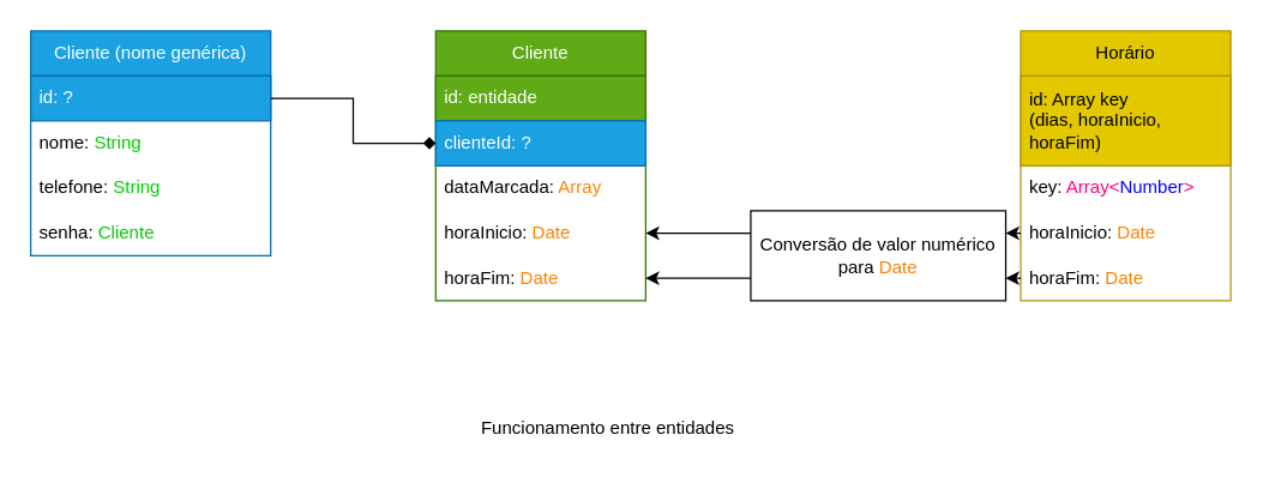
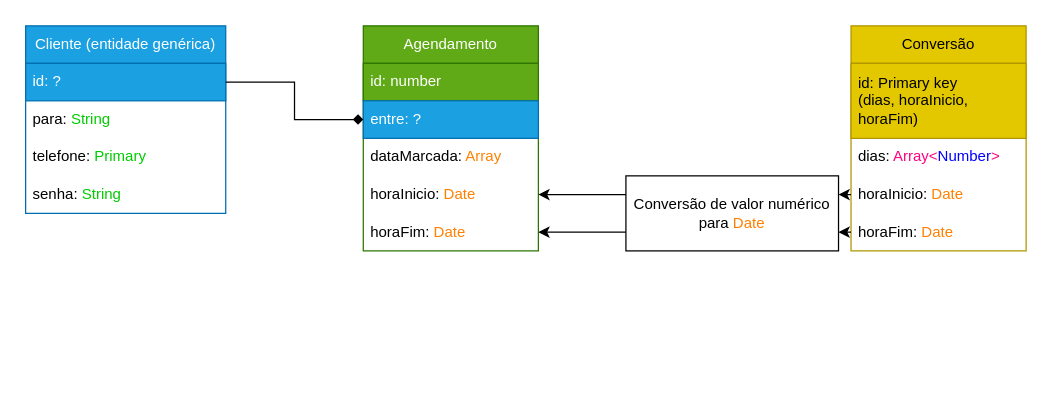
- <mxCell id="2" value="Cliente (nome genérica)" style="swimlane;fontStyle=0;childLayout=stackLayout;horizontal=1;startSize=30;horizontalStack=0;resizeParent=1;resizeParentMax=0;resizeLast=0;collapsible=1;marginBottom=0;whiteSpace=wrap;html=1;fillColor=#1ba1e2;strokeColor=#006EAF;fontColor=#ffffff;" parent="1" vertex="1"><mxGeometry x="20" y="20" width="160" height="150" as="geometry"><mxRectangle x="80" y="40" width="180" height="30" as="alternateBounds" /></mxGeometry></mxCell>
+ <mxCell id="2" value="Cliente (entidade genérica)" style="swimlane;fontStyle=0;childLayout=stackLayout;horizontal=1;startSize=30;horizontalStack=0;resizeParent=1;resizeParentMax=0;resizeLast=0;collapsible=1;marginBottom=0;whiteSpace=wrap;html=1;fillColor=#1ba1e2;strokeColor=#006EAF;fontColor=#ffffff;" parent="1" vertex="1"><mxGeometry x="20" y="20" width="160" height="150" as="geometry"><mxRectangle x="80" y="40" width="180" height="30" as="alternateBounds" /></mxGeometry></mxCell>
- <mxCell id="12" value="Cliente" style="swimlane;fontStyle=0;childLayout=stackLayout;horizontal=1;startSize=30;horizontalStack=0;resizeParent=1;resizeParentMax=0;resizeLast=0;collapsible=1;marginBottom=0;whiteSpace=wrap;html=1;fillColor=#60a917;fontColor=#ffffff;strokeColor=#2D7600;" vertex="1" parent="1"><mxGeometry x="290" y="20" width="140" height="180" as="geometry" /></mxCell>
+ <mxCell id="12" value="Agendamento" style="swimlane;fontStyle=0;childLayout=stackLayout;horizontal=1;startSize=30;horizontalStack=0;resizeParent=1;resizeParentMax=0;resizeLast=0;collapsible=1;marginBottom=0;whiteSpace=wrap;html=1;fillColor=#60a917;fontColor=#ffffff;strokeColor=#2D7600;" vertex="1" parent="1"><mxGeometry x="290" y="20" width="140" height="180" as="geometry" /></mxCell>
- <mxCell id="7" value="Horário" style="swimlane;fontStyle=0;childLayout=stackLayout;horizontal=1;startSize=30;horizontalStack=0;resizeParent=1;resizeParentMax=0;resizeLast=0;collapsible=1;marginBottom=0;whiteSpace=wrap;html=1;fillColor=#e3c800;strokeColor=#B09500;fontColor=#000000;" vertex="1" parent="1"><mxGeometry x="680" y="20" width="140" height="180" as="geometry" /></mxCell>
+ <mxCell id="7" value="Conversão" style="swimlane;fontStyle=0;childLayout=stackLayout;horizontal=1;startSize=30;horizontalStack=0;resizeParent=1;resizeParentMax=0;resizeLast=0;collapsible=1;marginBottom=0;whiteSpace=wrap;html=1;fillColor=#e3c800;strokeColor=#B09500;fontColor=#000000;" vertex="1" parent="1"><mxGeometry x="680" y="20" width="140" height="180" as="geometry" /></mxCell>
- <mxCell id="13" value="id: entidade" style="text;strokeColor=#2D7600;fillColor=#60a917;align=left;verticalAlign=middle;spacingLeft=4;spacingRight=4;overflow=hidden;points=[[0,0.5],[1,0.5]];portConstraint=eastwest;rotatable=0;whiteSpace=wrap;html=1;fontColor=#ffffff;" vertex="1" parent="12"><mxGeometry y="30" width="140" height="30" as="geometry" /></mxCell>
+ <mxCell id="13" value="id: number" style="text;strokeColor=#2D7600;fillColor=#60a917;align=left;verticalAlign=middle;spacingLeft=4;spacingRight=4;overflow=hidden;points=[[0,0.5],[1,0.5]];portConstraint=eastwest;rotatable=0;whiteSpace=wrap;html=1;fontColor=#ffffff;" vertex="1" parent="12"><mxGeometry y="30" width="140" height="30" as="geometry" /></mxCell>
- <mxCell id="8" value="id: Array key (&lt;font&gt;dias&lt;/font&gt;,&amp;nbsp;&lt;font&gt;horaInicio, horaFim)&lt;/font&gt;" style="text;strokeColor=#B09500;fillColor=#e3c800;align=left;verticalAlign=middle;spacingLeft=4;spacingRight=4;overflow=hidden;points=[[0,0.5],[1,0.5]];portConstraint=eastwest;rotatable=0;whiteSpace=wrap;html=1;fontColor=#000000;" vertex="1" parent="7"><mxGeometry y="30" width="140" height="60" as="geometry" /></mxCell>
+ <mxCell id="8" value="id: Primary key (&lt;font&gt;dias&lt;/font&gt;,&amp;nbsp;&lt;font&gt;horaInicio, horaFim)&lt;/font&gt;" style="text;strokeColor=#B09500;fillColor=#e3c800;align=left;verticalAlign=middle;spacingLeft=4;spacingRight=4;overflow=hidden;points=[[0,0.5],[1,0.5]];portConstraint=eastwest;rotatable=0;whiteSpace=wrap;html=1;fontColor=#000000;" vertex="1" parent="7"><mxGeometry y="30" width="140" height="60" as="geometry" /></mxCell>
- <mxCell id="4" value="nome: &lt;font color=&quot;#00cc00&quot;&gt;String&lt;/font&gt;" style="text;strokeColor=none;fillColor=none;align=left;verticalAlign=middle;spacingLeft=4;spacingRight=4;overflow=hidden;points=[[0,0.5],[1,0.5]];portConstraint=eastwest;rotatable=0;whiteSpace=wrap;html=1;" parent="2" vertex="1"><mxGeometry y="60" width="160" height="30" as="geometry" /></mxCell>
+ <mxCell id="4" value="para: &lt;font color=&quot;#00cc00&quot;&gt;String&lt;/font&gt;" style="text;strokeColor=none;fillColor=none;align=left;verticalAlign=middle;spacingLeft=4;spacingRight=4;overflow=hidden;points=[[0,0.5],[1,0.5]];portConstraint=eastwest;rotatable=0;whiteSpace=wrap;html=1;" parent="2" vertex="1"><mxGeometry y="60" width="160" height="30" as="geometry" /></mxCell>
- <mxCell id="14" value="clienteId: ?" style="text;strokeColor=#006EAF;fillColor=#1ba1e2;align=left;verticalAlign=middle;spacingLeft=4;spacingRight=4;overflow=hidden;points=[[0,0.5],[1,0.5]];portConstraint=eastwest;rotatable=0;whiteSpace=wrap;html=1;fontColor=#ffffff;" vertex="1" parent="12"><mxGeometry y="60" width="140" height="30" as="geometry" /></mxCell>
+ <mxCell id="14" value="entre: ?" style="text;strokeColor=#006EAF;fillColor=#1ba1e2;align=left;verticalAlign=middle;spacingLeft=4;spacingRight=4;overflow=hidden;points=[[0,0.5],[1,0.5]];portConstraint=eastwest;rotatable=0;whiteSpace=wrap;html=1;fontColor=#ffffff;" vertex="1" parent="12"><mxGeometry y="60" width="140" height="30" as="geometry" /></mxCell>
- <mxCell id="5" value="telefone: &lt;font color=&quot;#00cc00&quot;&gt;String&lt;/font&gt;" style="text;strokeColor=none;fillColor=none;align=left;verticalAlign=middle;spacingLeft=4;spacingRight=4;overflow=hidden;points=[[0,0.5],[1,0.5]];portConstraint=eastwest;rotatable=0;whiteSpace=wrap;html=1;" parent="2" vertex="1"><mxGeometry y="90" width="160" height="30" as="geometry" /></mxCell>
+ <mxCell id="5" value="telefone: &lt;font color=&quot;#00cc00&quot;&gt;Primary&lt;/font&gt;" style="text;strokeColor=none;fillColor=none;align=left;verticalAlign=middle;spacingLeft=4;spacingRight=4;overflow=hidden;points=[[0,0.5],[1,0.5]];portConstraint=eastwest;rotatable=0;whiteSpace=wrap;html=1;" parent="2" vertex="1"><mxGeometry y="90" width="160" height="30" as="geometry" /></mxCell>
- <mxCell id="9" value="key: &lt;font color=&quot;#ff0080&quot;&gt;Array&amp;lt;&lt;/font&gt;&lt;font color=&quot;#0000ff&quot;&gt;Number&lt;/font&gt;&lt;font color=&quot;#ff0080&quot;&gt;&amp;gt;&lt;/font&gt;" style="text;strokeColor=none;fillColor=none;align=left;verticalAlign=middle;spacingLeft=4;spacingRight=4;overflow=hidden;points=[[0,0.5],[1,0.5]];portConstraint=eastwest;rotatable=0;whiteSpace=wrap;html=1;" vertex="1" parent="7"><mxGeometry y="90" width="140" height="30" as="geometry" /></mxCell>
+ <mxCell id="9" value="dias: &lt;font color=&quot;#ff0080&quot;&gt;Array&amp;lt;&lt;/font&gt;&lt;font color=&quot;#0000ff&quot;&gt;Number&lt;/font&gt;&lt;font color=&quot;#ff0080&quot;&gt;&amp;gt;&lt;/font&gt;" style="text;strokeColor=none;fillColor=none;align=left;verticalAlign=middle;spacingLeft=4;spacingRight=4;overflow=hidden;points=[[0,0.5],[1,0.5]];portConstraint=eastwest;rotatable=0;whiteSpace=wrap;html=1;" vertex="1" parent="7"><mxGeometry y="90" width="140" height="30" as="geometry" /></mxCell>
- <mxCell id="6" value="senha: &lt;font color=&quot;#00cc00&quot;&gt;Cliente&lt;/font&gt;" style="text;strokeColor=none;fillColor=none;align=left;verticalAlign=middle;spacingLeft=4;spacingRight=4;overflow=hidden;points=[[0,0.5],[1,0.5]];portConstraint=eastwest;rotatable=0;whiteSpace=wrap;html=1;" parent="2" vertex="1"><mxGeometry y="120" width="160" height="30" as="geometry" /></mxCell>
+ <mxCell id="6" value="senha: &lt;font color=&quot;#00cc00&quot;&gt;String&lt;/font&gt;" style="text;strokeColor=none;fillColor=none;align=left;verticalAlign=middle;spacingLeft=4;spacingRight=4;overflow=hidden;points=[[0,0.5],[1,0.5]];portConstraint=eastwest;rotatable=0;whiteSpace=wrap;html=1;" parent="2" vertex="1"><mxGeometry y="120" width="160" height="30" as="geometry" /></mxCell>
- <mxCell id="24" value="Funcionamento entre entidades" style="text;html=1;align=center;verticalAlign=middle;whiteSpace=wrap;rounded=0;" vertex="1" parent="1"><mxGeometry x="260" y="270" width="290" height="30" as="geometry" /></mxCell>
